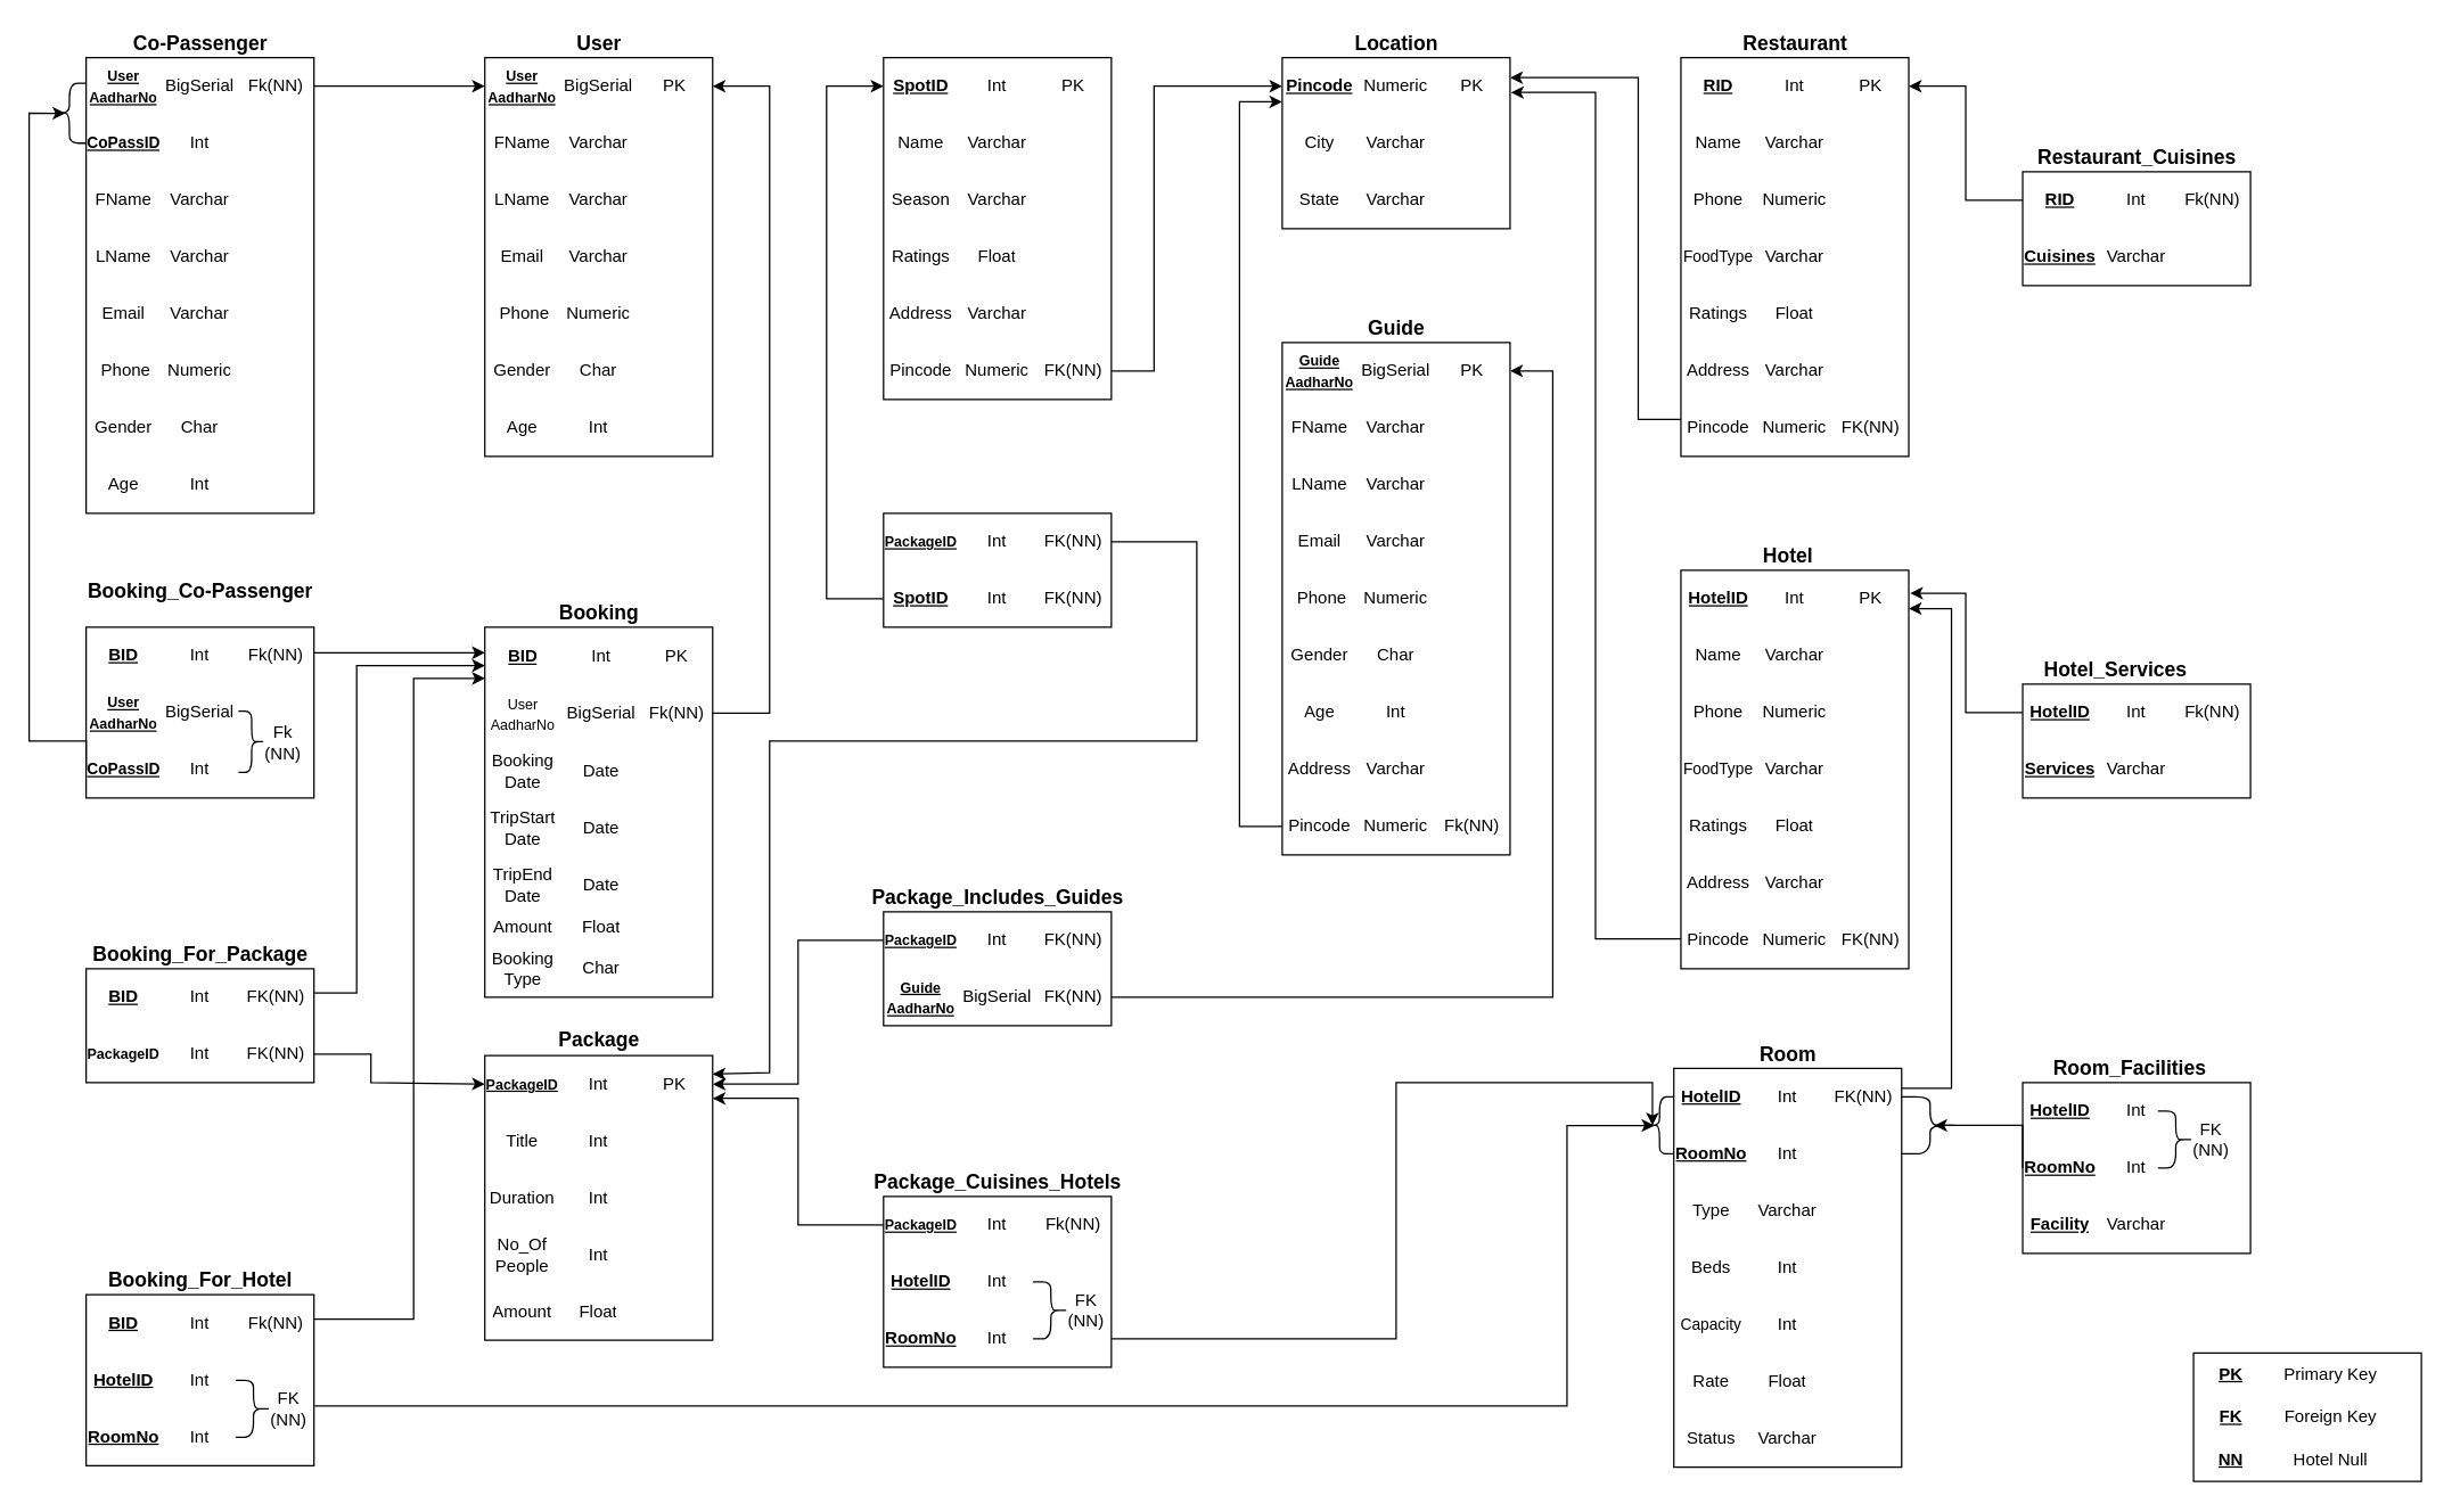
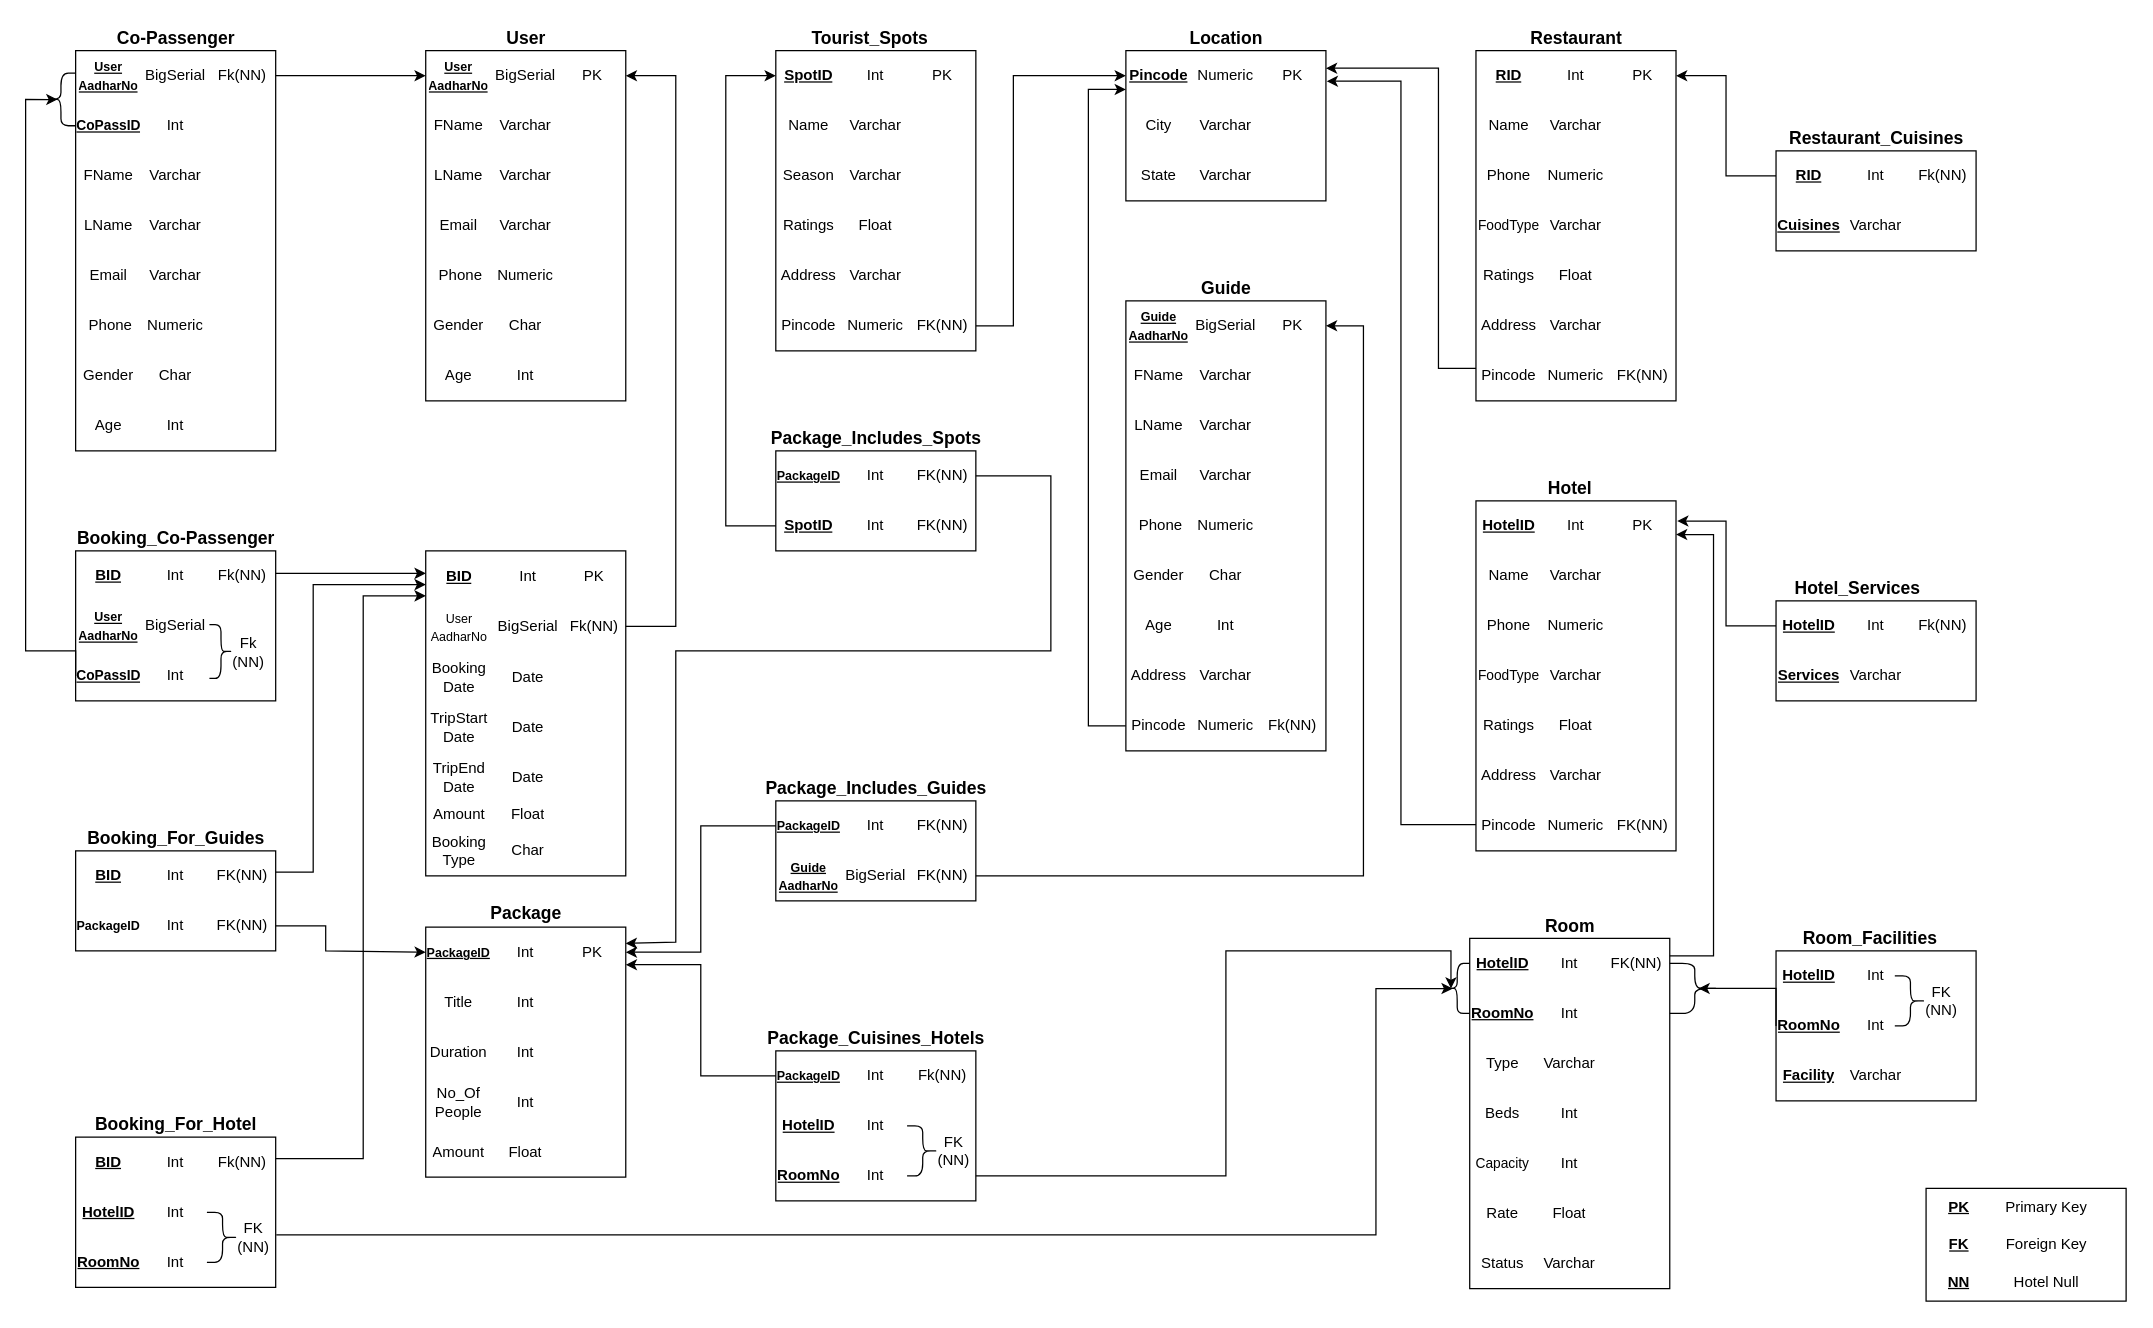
+ <mxCell id="132" value="Tourist_Spots" style="text;html=1;align=center;verticalAlign=middle;resizable=0;points=[];autosize=1;fontSize=14;fontStyle=1" parent="1" vertex="1"><mxGeometry x="640" y="20" width="110" height="20" as="geometry" /></mxCell>
+ <mxCell id="425" value="Package_Includes_Spots" style="text;html=1;align=center;verticalAlign=middle;resizable=0;points=[];autosize=1;fontSize=14;fontStyle=1" parent="1" vertex="1"><mxGeometry x="610" y="340" width="180" height="20" as="geometry" /></mxCell>
- <mxCell id="317" value="Booking_Co-Passenger" style="text;html=1;align=center;verticalAlign=middle;resizable=0;points=[];autosize=1;fontSize=14;fontStyle=1" parent="1" vertex="1"><mxGeometry x="55" y="405" width="170" height="20" as="geometry" /></mxCell>
+ <mxCell id="317" value="Booking_Co-Passenger" style="text;html=1;align=center;verticalAlign=middle;resizable=0;points=[];autosize=1;fontSize=14;fontStyle=1" parent="1" vertex="1"><mxGeometry x="55" y="420" width="170" height="20" as="geometry" /></mxCell>
- <mxCell id="366" value="Booking" style="text;html=1;align=center;verticalAlign=middle;resizable=0;points=[];autosize=1;fontSize=14;fontStyle=1" parent="1" vertex="1"><mxGeometry x="385" y="420" width="70" height="20" as="geometry" /></mxCell>
- <mxCell id="378" value="Booking_For_Package" style="text;html=1;align=center;verticalAlign=middle;resizable=0;points=[];autosize=1;fontSize=14;fontStyle=1" parent="1" vertex="1"><mxGeometry x="55" y="660" width="170" height="20" as="geometry" /></mxCell>
+ <mxCell id="378" value="Booking_For_Guides" style="text;html=1;align=center;verticalAlign=middle;resizable=0;points=[];autosize=1;fontSize=14;fontStyle=1" parent="1" vertex="1"><mxGeometry x="55" y="660" width="170" height="20" as="geometry" /></mxCell>
